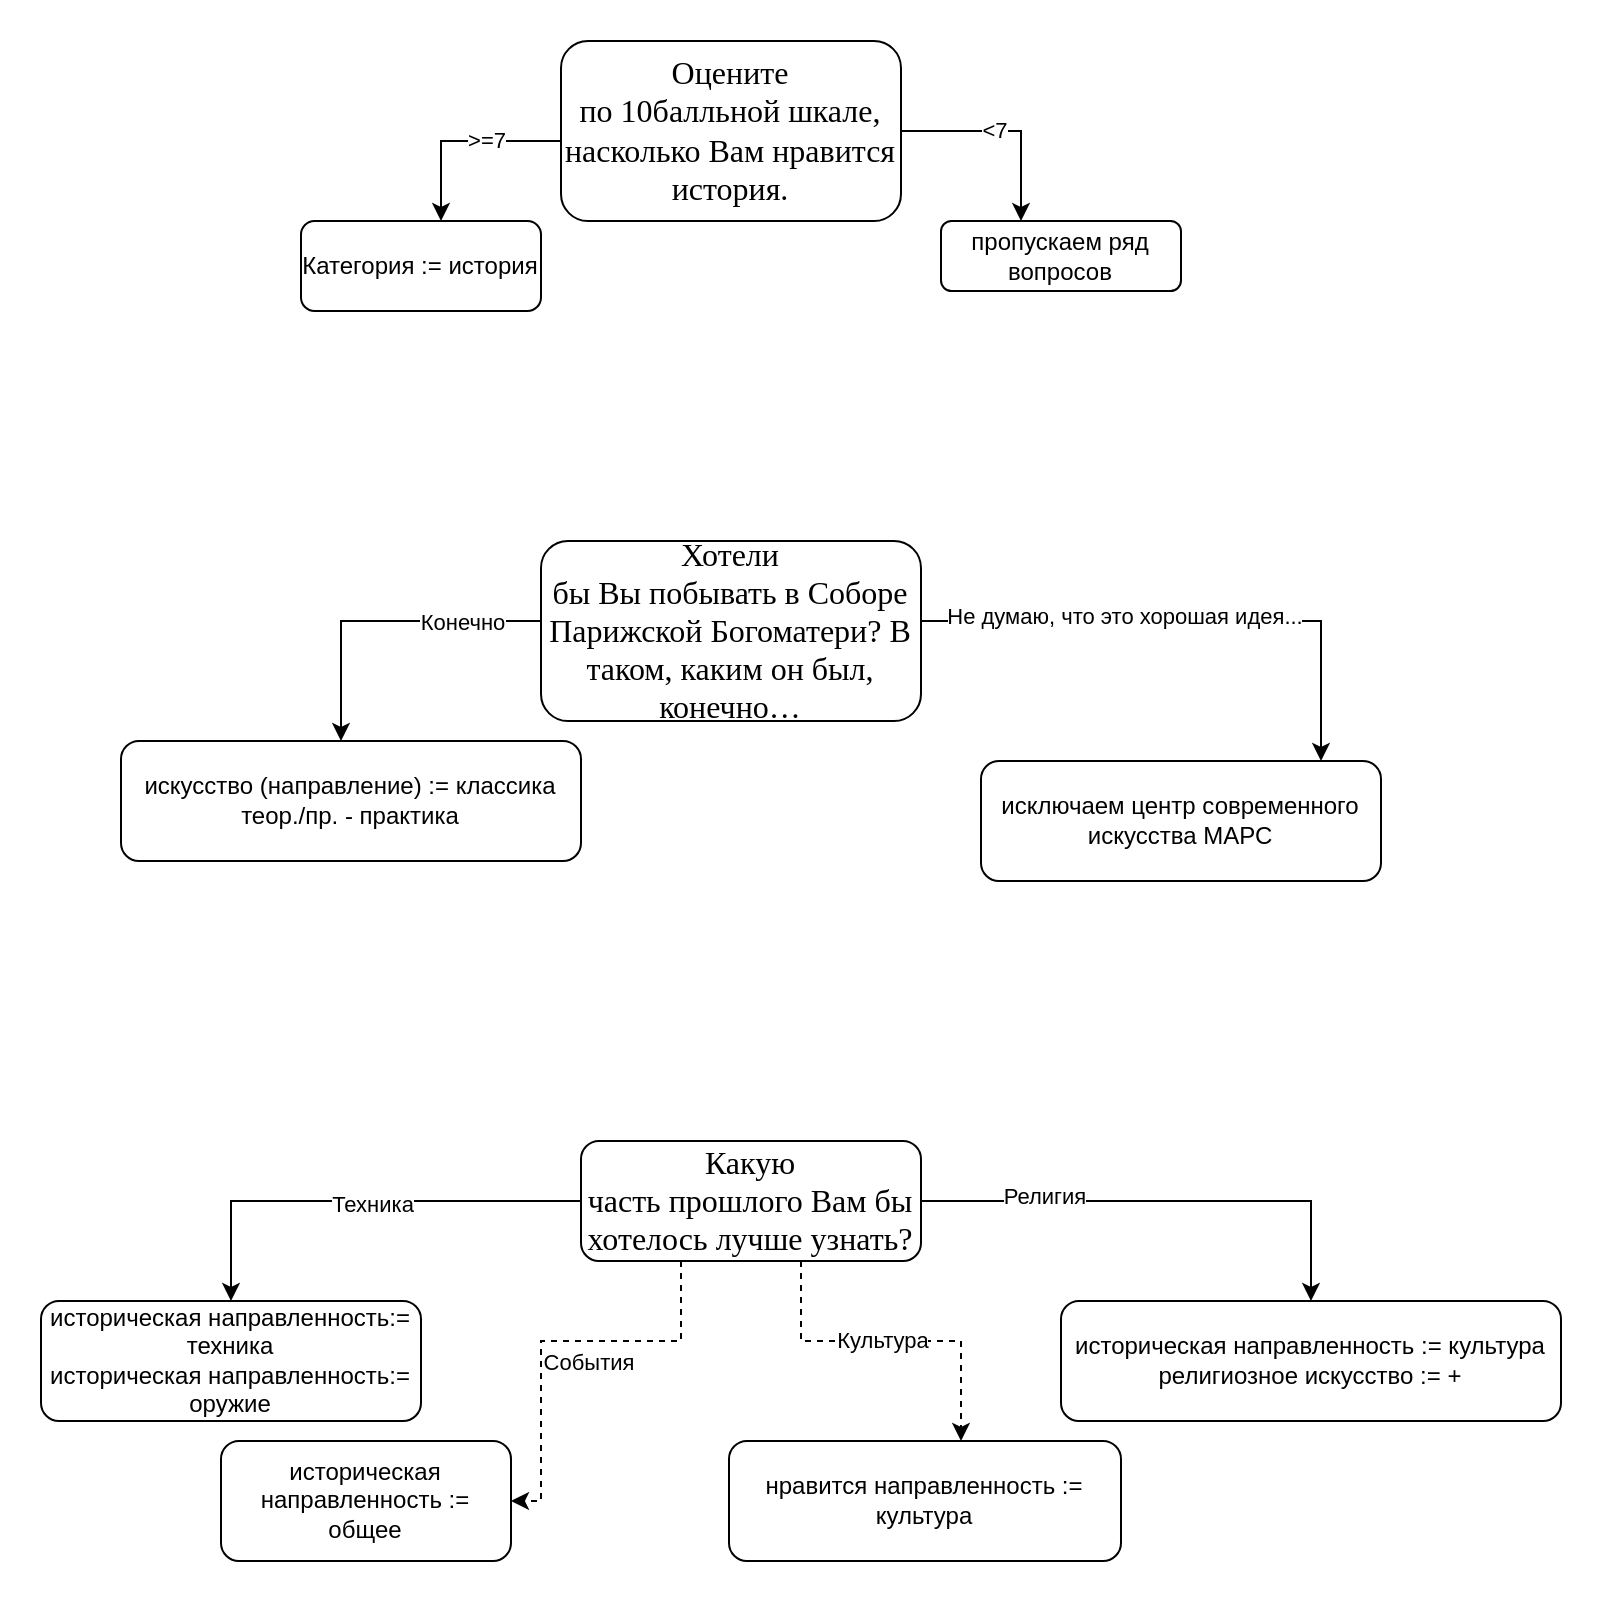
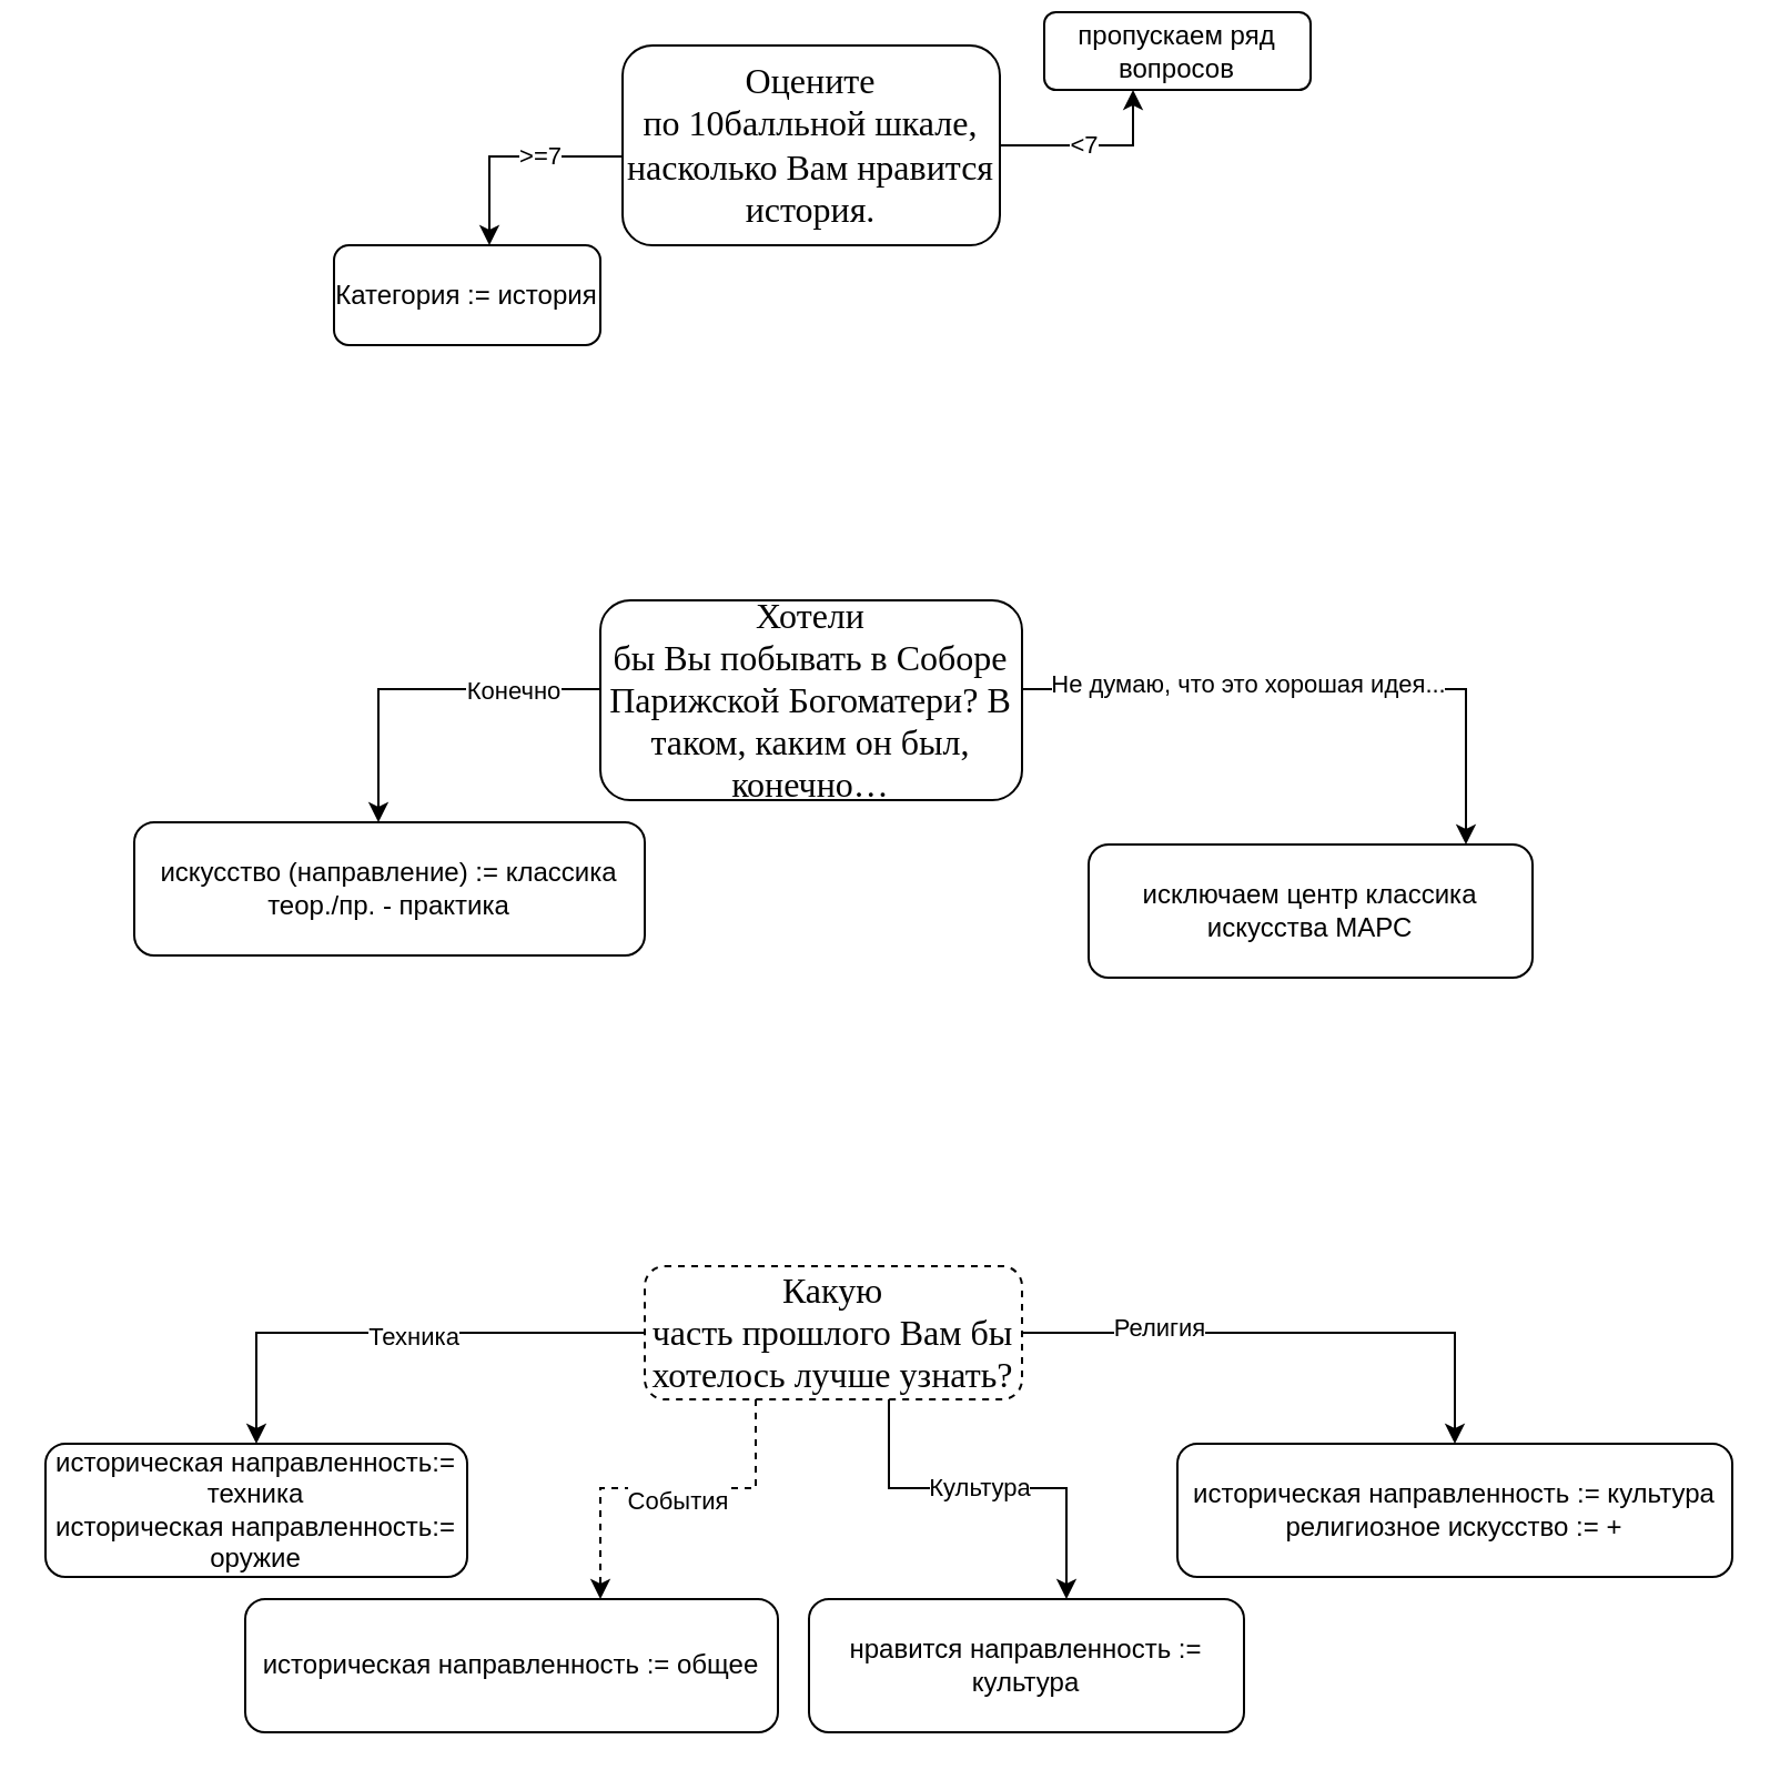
- <mxCell id="8" value="пропускаем ряд вопросов" style="whiteSpace=wrap;html=1;rounded=1;" vertex="1" parent="1"><mxGeometry x="470" y="110" width="120" height="35" as="geometry" /></mxCell>
+ <mxCell id="8" value="пропускаем ряд вопросов" style="whiteSpace=wrap;html=1;rounded=1;" vertex="1" parent="1"><mxGeometry x="470" y="5" width="120" height="35" as="geometry" /></mxCell>
- <mxCell id="15" value="исключаем центр современного искусства МАРС" style="whiteSpace=wrap;html=1;rounded=1;" vertex="1" parent="1"><mxGeometry x="490" y="380" width="200" height="60" as="geometry" /></mxCell>
+ <mxCell id="15" value="исключаем центр классика искусства МАРС" style="whiteSpace=wrap;html=1;rounded=1;" vertex="1" parent="1"><mxGeometry x="490" y="380" width="200" height="60" as="geometry" /></mxCell>
- <mxCell id="24" value="&lt;span style=&quot;font-size:12.0pt;mso-bidi-font-size:11.0pt;&lt;br/&gt;line-height:106%;font-family:&amp;quot;Times New Roman&amp;quot;,serif;mso-fareast-font-family:&lt;br/&gt;Calibri;mso-fareast-theme-font:minor-latin;mso-bidi-theme-font:minor-bidi;&lt;br/&gt;mso-ansi-language:RU;mso-fareast-language:EN-US;mso-bidi-language:AR-SA&quot;&gt;Какую&lt;br/&gt;часть прошлого Вам бы хотелось лучше узнать?&lt;/span&gt;" style="rounded=1;whiteSpace=wrap;html=1;" vertex="1" parent="1"><mxGeometry x="290" y="570" width="170" height="60" as="geometry" /></mxCell>
+ <mxCell id="24" value="&lt;span style=&quot;font-size:12.0pt;mso-bidi-font-size:11.0pt;&lt;br/&gt;line-height:106%;font-family:&amp;quot;Times New Roman&amp;quot;,serif;mso-fareast-font-family:&lt;br/&gt;Calibri;mso-fareast-theme-font:minor-latin;mso-bidi-theme-font:minor-bidi;&lt;br/&gt;mso-ansi-language:RU;mso-fareast-language:EN-US;mso-bidi-language:AR-SA&quot;&gt;Какую&lt;br/&gt;часть прошлого Вам бы хотелось лучше узнать?&lt;/span&gt;" style="rounded=1;whiteSpace=wrap;html=1;dashed=1;" vertex="1" parent="1"><mxGeometry x="290" y="570" width="170" height="60" as="geometry" /></mxCell>
- <mxCell id="20" value="" style="edgeStyle=orthogonalEdgeStyle;rounded=0;orthogonalLoop=1;jettySize=auto;html=1;dashed=1;" edge="1" parent="1" source="24" target="27"><mxGeometry relative="1" as="geometry"><Array as="points"><mxPoint x="400" y="670" /><mxPoint x="480" y="670" /></Array></mxGeometry></mxCell>
+ <mxCell id="20" value="" style="edgeStyle=orthogonalEdgeStyle;rounded=0;orthogonalLoop=1;jettySize=auto;html=1;" edge="1" parent="1" source="24" target="27"><mxGeometry relative="1" as="geometry"><Array as="points"><mxPoint x="400" y="670" /><mxPoint x="480" y="670" /></Array></mxGeometry></mxCell>
- <mxCell id="26" value="историческая направленность := общее" style="whiteSpace=wrap;html=1;rounded=1;" vertex="1" parent="1"><mxGeometry x="110" y="720" width="145" height="60" as="geometry" /></mxCell>
+ <mxCell id="26" value="историческая направленность := общее" style="whiteSpace=wrap;html=1;rounded=1;" vertex="1" parent="1"><mxGeometry x="110" y="720" width="240" height="60" as="geometry" /></mxCell>
